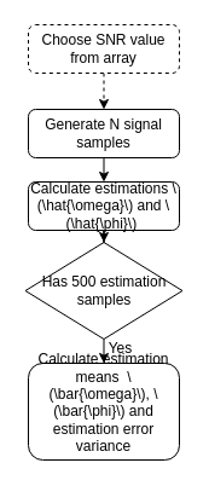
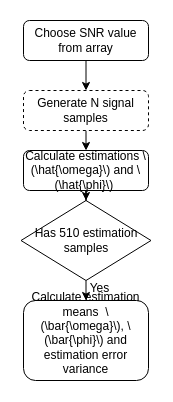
- <mxCell id="3" value="Choose SNR value from array" style="rounded=1;whiteSpace=wrap;html=1;fontSize=12;glass=0;strokeWidth=1;shadow=0;dashed=1;" parent="1" vertex="1"><mxGeometry x="23" y="20" width="125" height="40" as="geometry" /></mxCell>
+ <mxCell id="3" value="Choose SNR value from array" style="rounded=1;whiteSpace=wrap;html=1;fontSize=12;glass=0;strokeWidth=1;shadow=0;" parent="1" vertex="1"><mxGeometry x="23" y="20" width="125" height="40" as="geometry" /></mxCell>
- <mxCell id="2" style="edgeStyle=orthogonalEdgeStyle;rounded=0;orthogonalLoop=1;jettySize=auto;html=1;exitX=0.5;exitY=1;exitDx=0;exitDy=0;entryX=0.5;entryY=0;entryDx=0;entryDy=0;dashed=1;" parent="1" source="3" target="5" edge="1"><mxGeometry relative="1" as="geometry" /></mxCell>
+ <mxCell id="2" style="edgeStyle=orthogonalEdgeStyle;rounded=0;orthogonalLoop=1;jettySize=auto;html=1;exitX=0.5;exitY=1;exitDx=0;exitDy=0;entryX=0.5;entryY=0;entryDx=0;entryDy=0;" parent="1" source="3" target="5" edge="1"><mxGeometry relative="1" as="geometry" /></mxCell>
- <mxCell id="5" value="Generate N signal samples" style="rounded=1;whiteSpace=wrap;html=1;fontSize=12;glass=0;strokeWidth=1;shadow=0;" parent="1" vertex="1"><mxGeometry x="23" y="90" width="125" height="40" as="geometry" /></mxCell>
+ <mxCell id="5" value="Generate N signal samples" style="rounded=1;whiteSpace=wrap;html=1;fontSize=12;glass=0;strokeWidth=1;shadow=0;dashed=1;" parent="1" vertex="1"><mxGeometry x="23" y="90" width="125" height="40" as="geometry" /></mxCell>
- <mxCell id="10" value="Has 500 estimation samples" style="rhombus;whiteSpace=wrap;html=1;" parent="1" vertex="1"><mxGeometry x="20.5" y="200" width="130" height="80" as="geometry" /></mxCell>
+ <mxCell id="10" value="Has 510 estimation samples" style="rhombus;whiteSpace=wrap;html=1;" parent="1" vertex="1"><mxGeometry x="20.5" y="200" width="130" height="80" as="geometry" /></mxCell>
